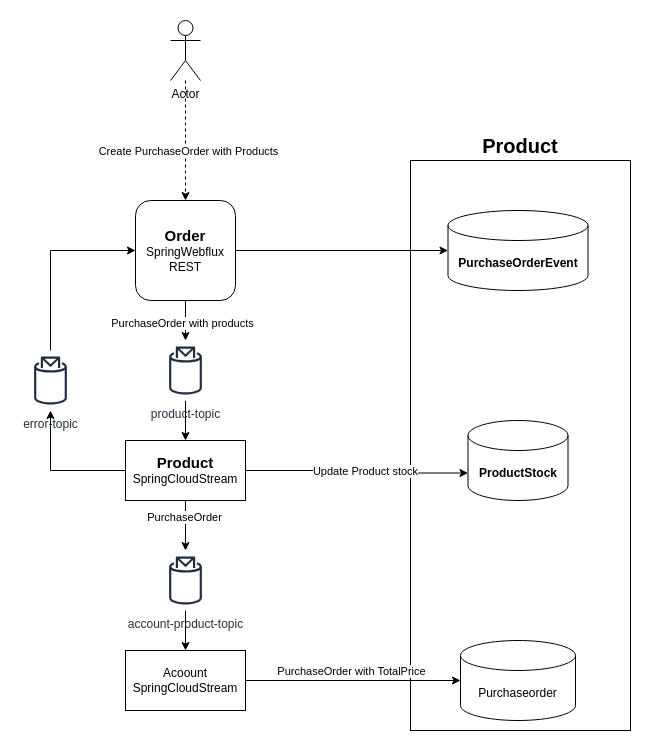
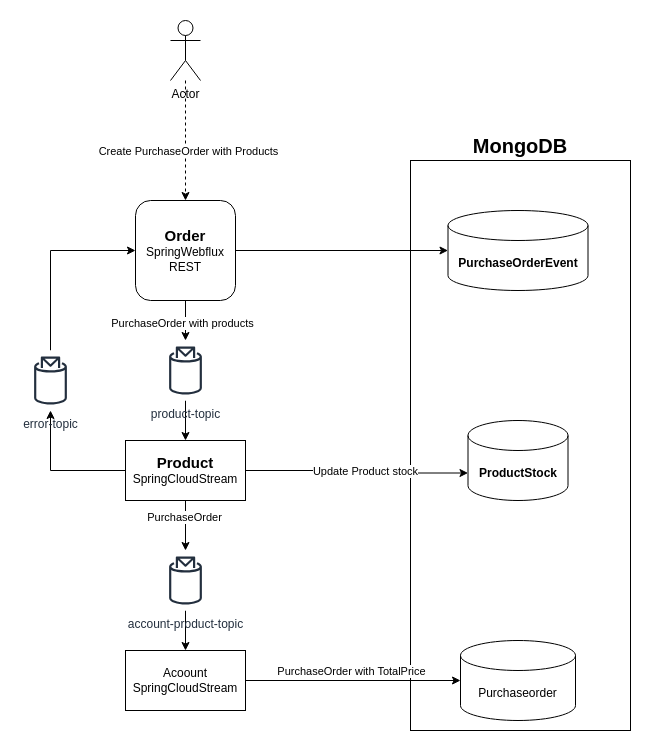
- <mxCell id="3" value="Product" style="rounded=0;whiteSpace=wrap;html=1;verticalAlign=bottom;labelPosition=center;verticalLabelPosition=top;align=center;fontSize=20;fontStyle=1" parent="2" vertex="1"><mxGeometry width="220" height="570" as="geometry" /></mxCell>
+ <mxCell id="3" value="MongoDB" style="rounded=0;whiteSpace=wrap;html=1;verticalAlign=bottom;labelPosition=center;verticalLabelPosition=top;align=center;fontSize=20;fontStyle=1" parent="2" vertex="1"><mxGeometry width="220" height="570" as="geometry" /></mxCell>
